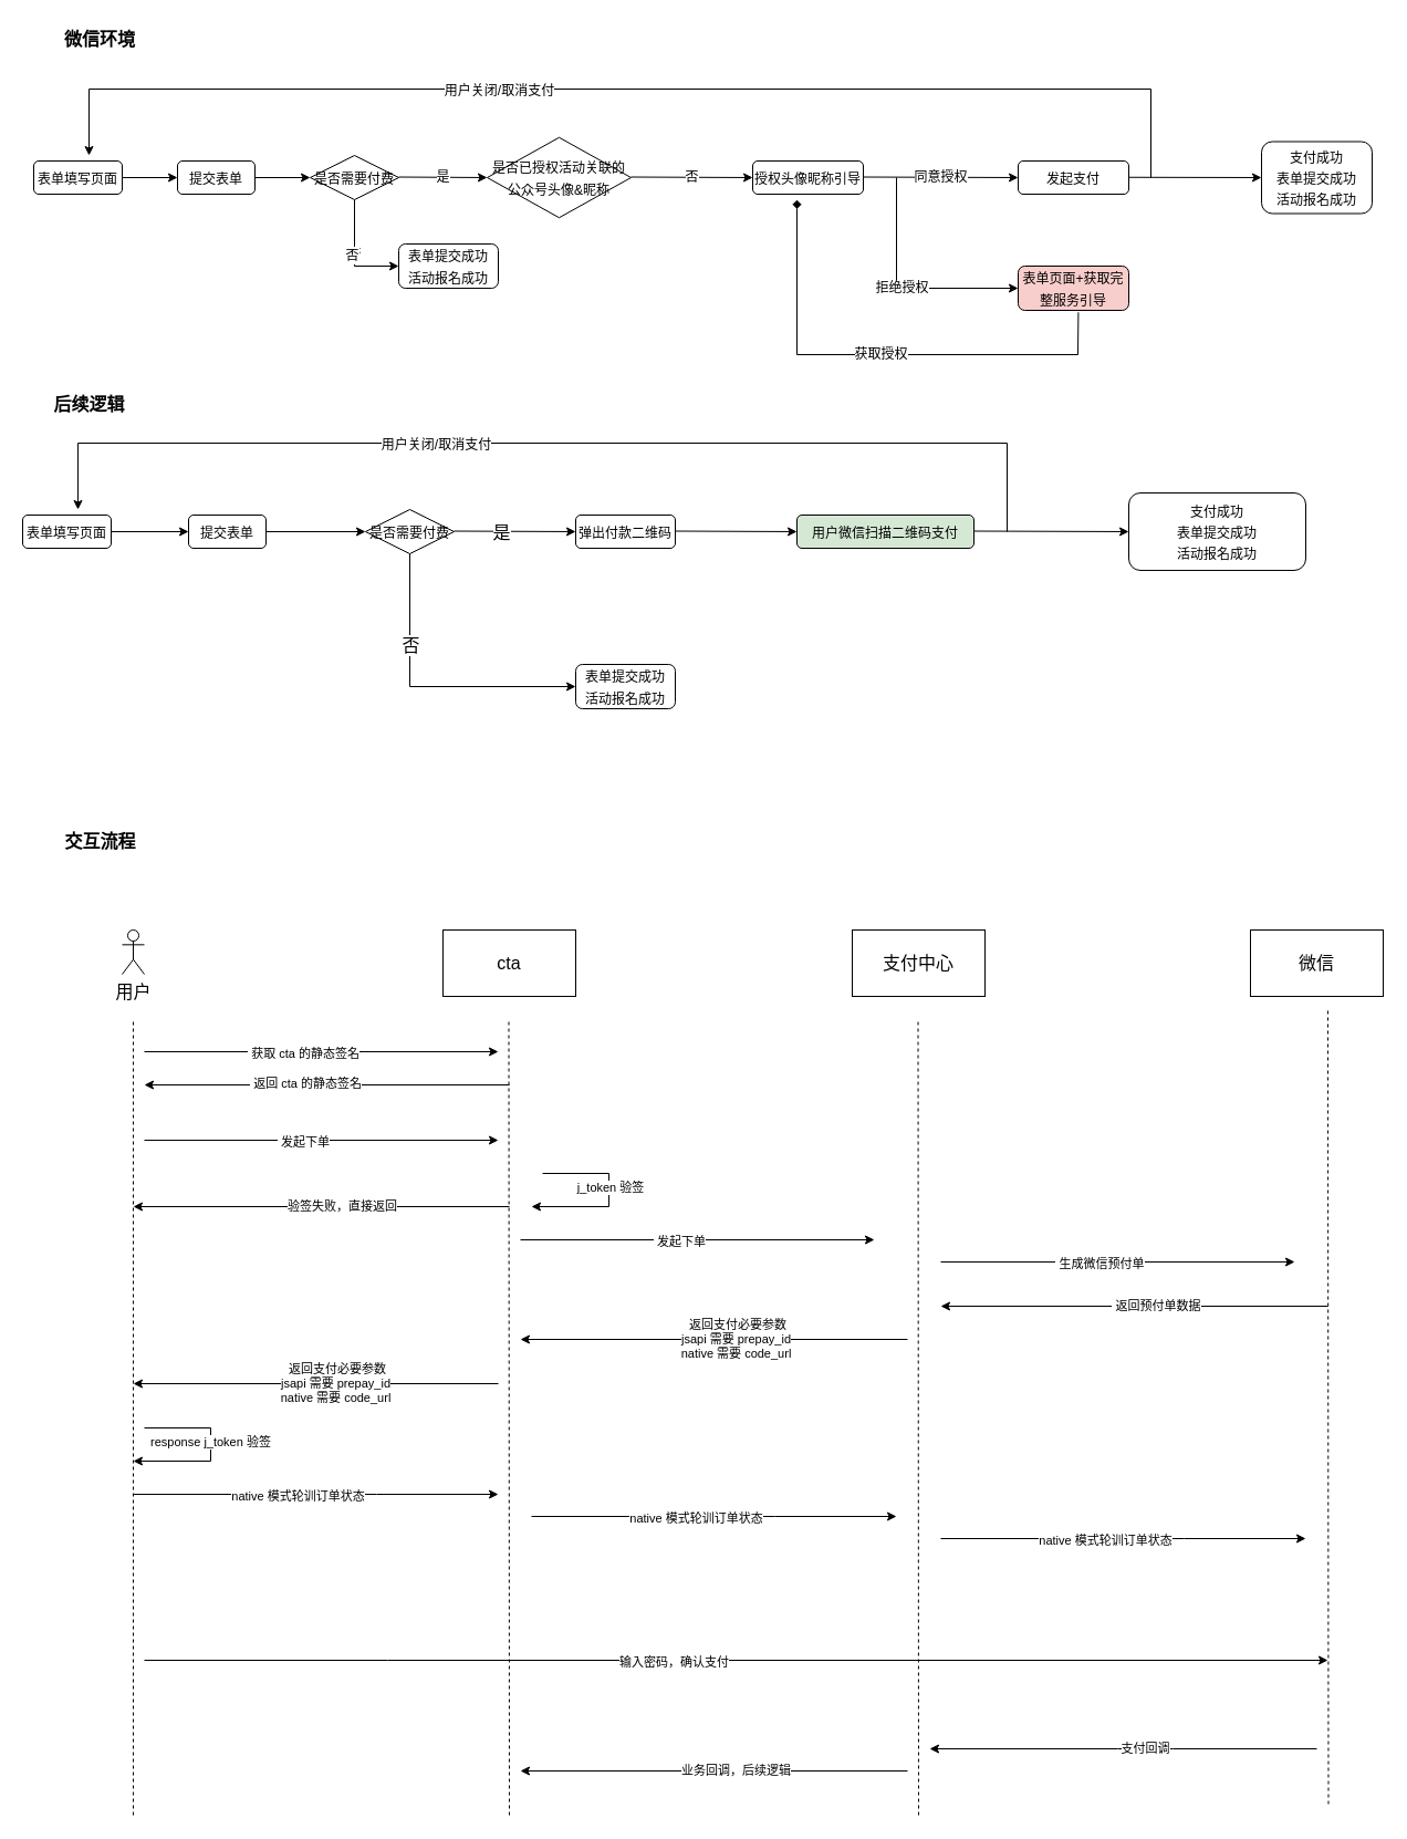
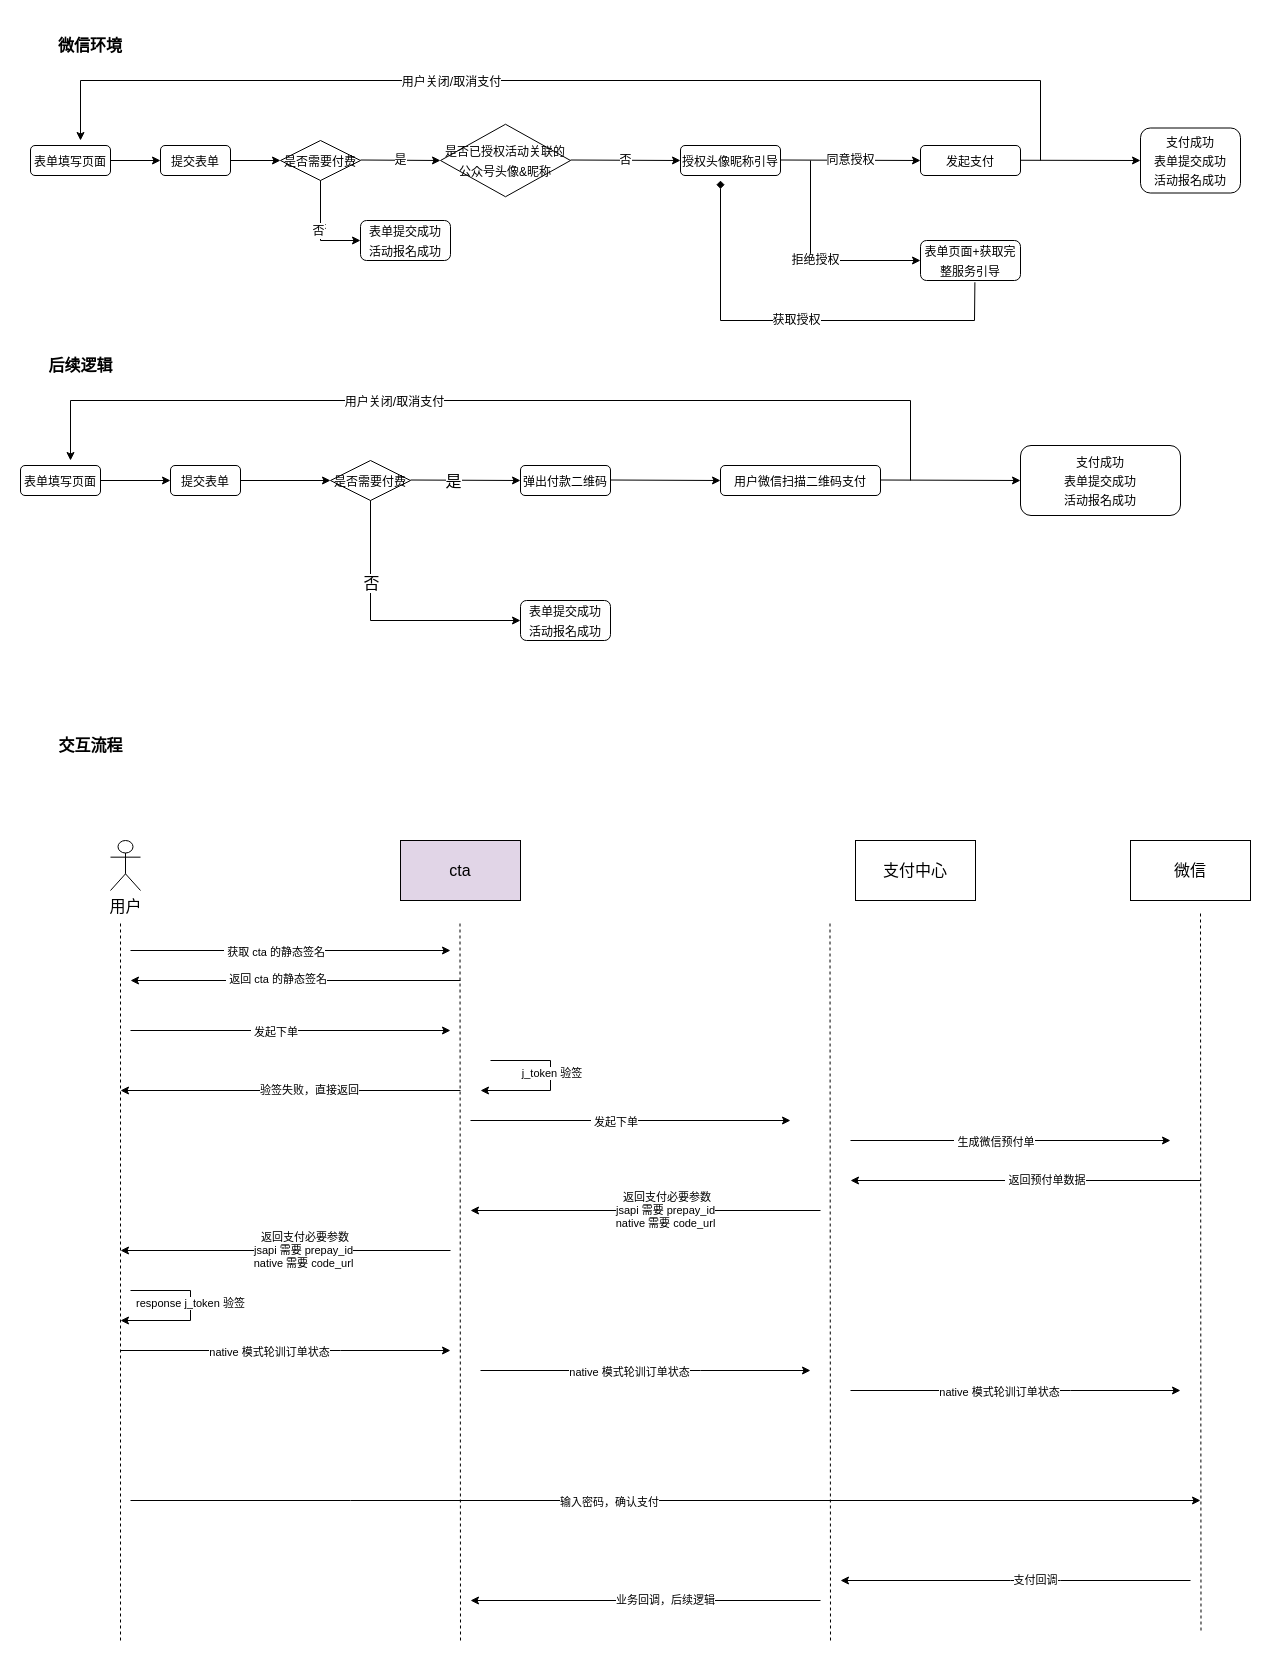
- <mxCell id="2" value="&lt;b&gt;&lt;font style=&quot;font-size: 16px;&quot;&gt;微信环境&lt;/font&gt;&lt;/b&gt;" style="text;strokeColor=none;align=center;fillColor=none;html=1;verticalAlign=middle;whiteSpace=wrap;rounded=0;" vertex="1" parent="1"><mxGeometry x="50" y="20" width="80" height="30" as="geometry" /></mxCell>
+ <mxCell id="2" value="&lt;b&gt;&lt;font style=&quot;font-size: 16px;&quot;&gt;微信环境&lt;/font&gt;&lt;/b&gt;" style="text;strokeColor=none;align=center;fillColor=none;html=1;verticalAlign=middle;whiteSpace=wrap;rounded=0;" vertex="1" parent="1"><mxGeometry x="50" y="30" width="80" height="30" as="geometry" /></mxCell>
- <mxCell id="17" value="&lt;span style=&quot;font-size: 12px;&quot;&gt;表单页面+获取完整服务引导&lt;/span&gt;" style="rounded=1;whiteSpace=wrap;html=1;fontSize=16;fillColor=#f8cecc;" vertex="1" parent="1"><mxGeometry x="920" y="240" width="100" height="40" as="geometry" /></mxCell>
+ <mxCell id="17" value="&lt;span style=&quot;font-size: 12px;&quot;&gt;表单页面+获取完整服务引导&lt;/span&gt;" style="rounded=1;whiteSpace=wrap;html=1;fontSize=16;" vertex="1" parent="1"><mxGeometry x="920" y="240" width="100" height="40" as="geometry" /></mxCell>
- <mxCell id="36" value="&lt;span style=&quot;font-size: 12px;&quot;&gt;用户微信扫描二维码支付&lt;/span&gt;" style="rounded=1;whiteSpace=wrap;html=1;fontSize=16;fillColor=#d5e8d4;" vertex="1" parent="1"><mxGeometry x="720" y="465" width="160" height="30" as="geometry" /></mxCell>
+ <mxCell id="36" value="&lt;span style=&quot;font-size: 12px;&quot;&gt;用户微信扫描二维码支付&lt;/span&gt;" style="rounded=1;whiteSpace=wrap;html=1;fontSize=16;" vertex="1" parent="1"><mxGeometry x="720" y="465" width="160" height="30" as="geometry" /></mxCell>
- <mxCell id="42" value="&lt;span style=&quot;font-size: 16px;&quot;&gt;&lt;b&gt;交互流程&lt;/b&gt;&lt;/span&gt;" style="text;html=1;align=center;verticalAlign=middle;resizable=0;points=[];autosize=1;strokeColor=none;fillColor=none;fontSize=12;" vertex="1" parent="1"><mxGeometry x="45" y="745" width="90" height="30" as="geometry" /></mxCell>
+ <mxCell id="42" value="&lt;span style=&quot;font-size: 16px;&quot;&gt;&lt;b&gt;交互流程&lt;/b&gt;&lt;/span&gt;" style="text;html=1;align=center;verticalAlign=middle;resizable=0;points=[];autosize=1;strokeColor=none;fillColor=none;fontSize=12;" vertex="1" parent="1"><mxGeometry x="45" y="730" width="90" height="30" as="geometry" /></mxCell>
- <mxCell id="43" value="用户" style="shape=umlActor;verticalLabelPosition=bottom;verticalAlign=top;html=1;outlineConnect=0;fontSize=16;" vertex="1" parent="1"><mxGeometry x="110" y="840" width="20" height="40" as="geometry" /></mxCell>
+ <mxCell id="43" value="用户" style="shape=umlActor;verticalLabelPosition=bottom;verticalAlign=top;html=1;outlineConnect=0;fontSize=16;" vertex="1" parent="1"><mxGeometry x="110" y="840" width="30" height="50" as="geometry" /></mxCell>
- <mxCell id="44" value="cta" style="rounded=0;whiteSpace=wrap;html=1;fontSize=16;" vertex="1" parent="1"><mxGeometry x="400" y="840" width="120" height="60" as="geometry" /></mxCell>
+ <mxCell id="44" value="cta" style="rounded=0;whiteSpace=wrap;html=1;fontSize=16;fillColor=#e1d5e7;" vertex="1" parent="1"><mxGeometry x="400" y="840" width="120" height="60" as="geometry" /></mxCell>
- <mxCell id="45" value="支付中心" style="rounded=0;whiteSpace=wrap;html=1;fontSize=16;" vertex="1" parent="1"><mxGeometry x="770" y="840" width="120" height="60" as="geometry" /></mxCell>
+ <mxCell id="45" value="支付中心" style="rounded=0;whiteSpace=wrap;html=1;fontSize=16;" vertex="1" parent="1"><mxGeometry x="855" y="840" width="120" height="60" as="geometry" /></mxCell>
